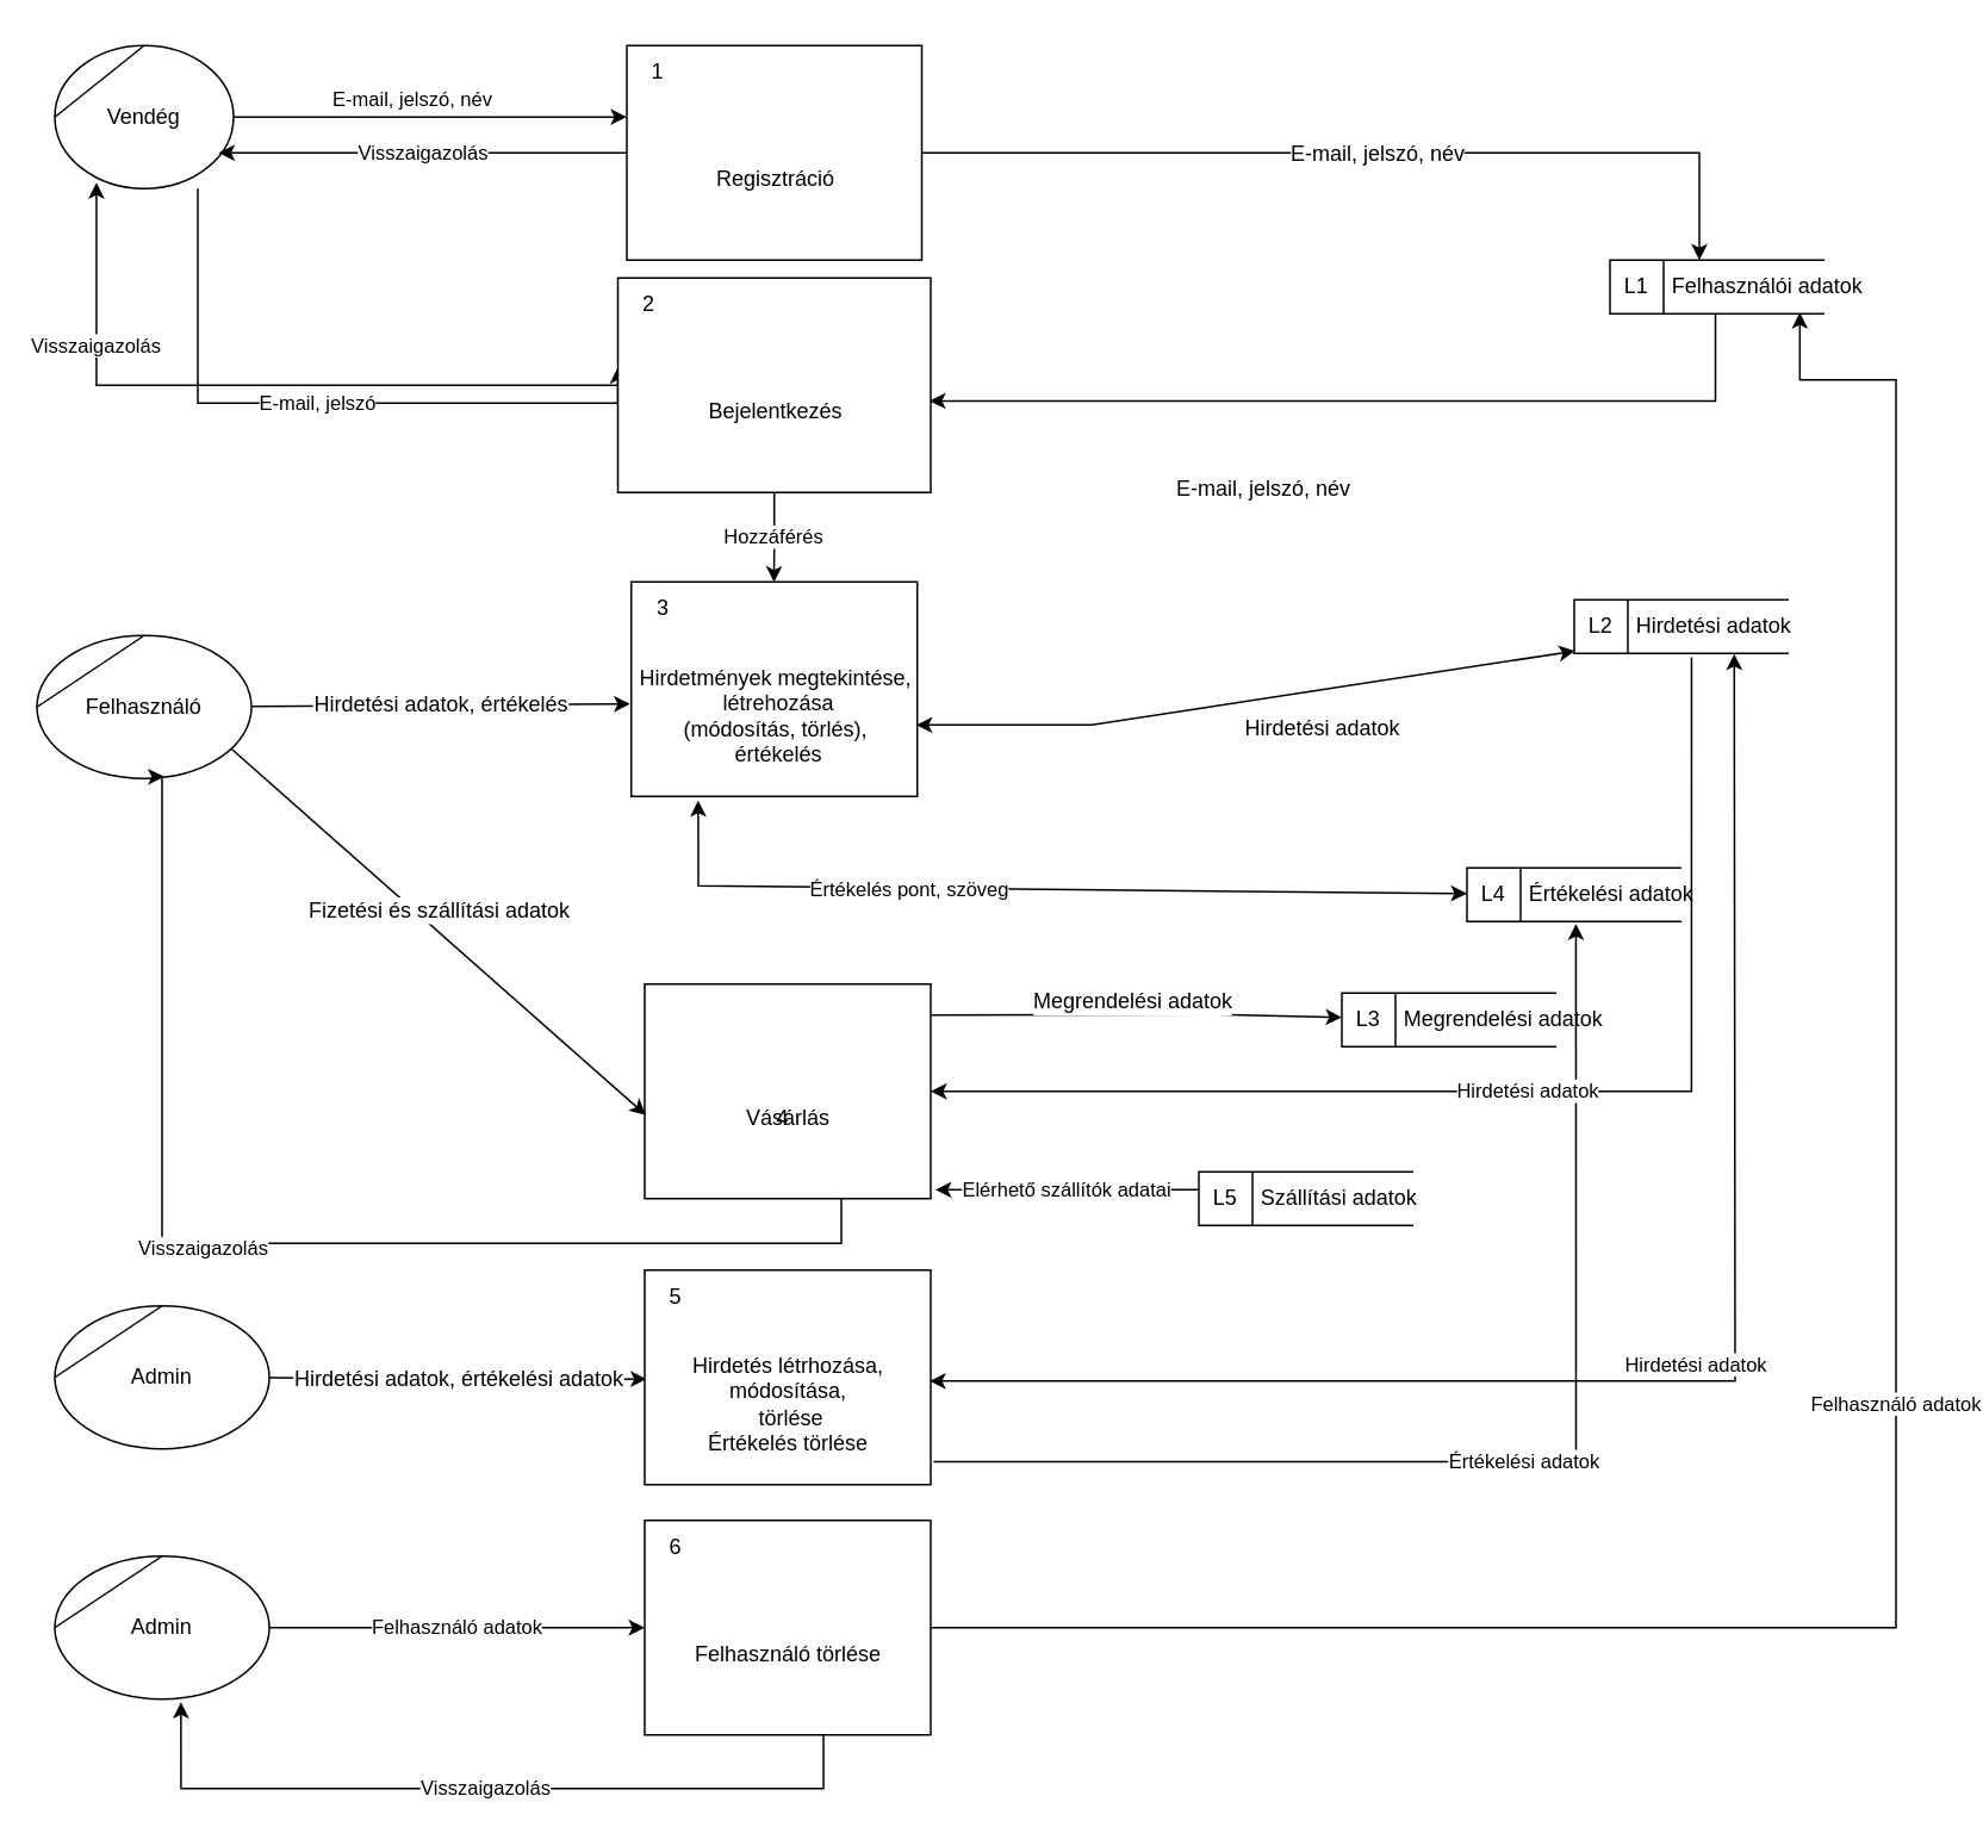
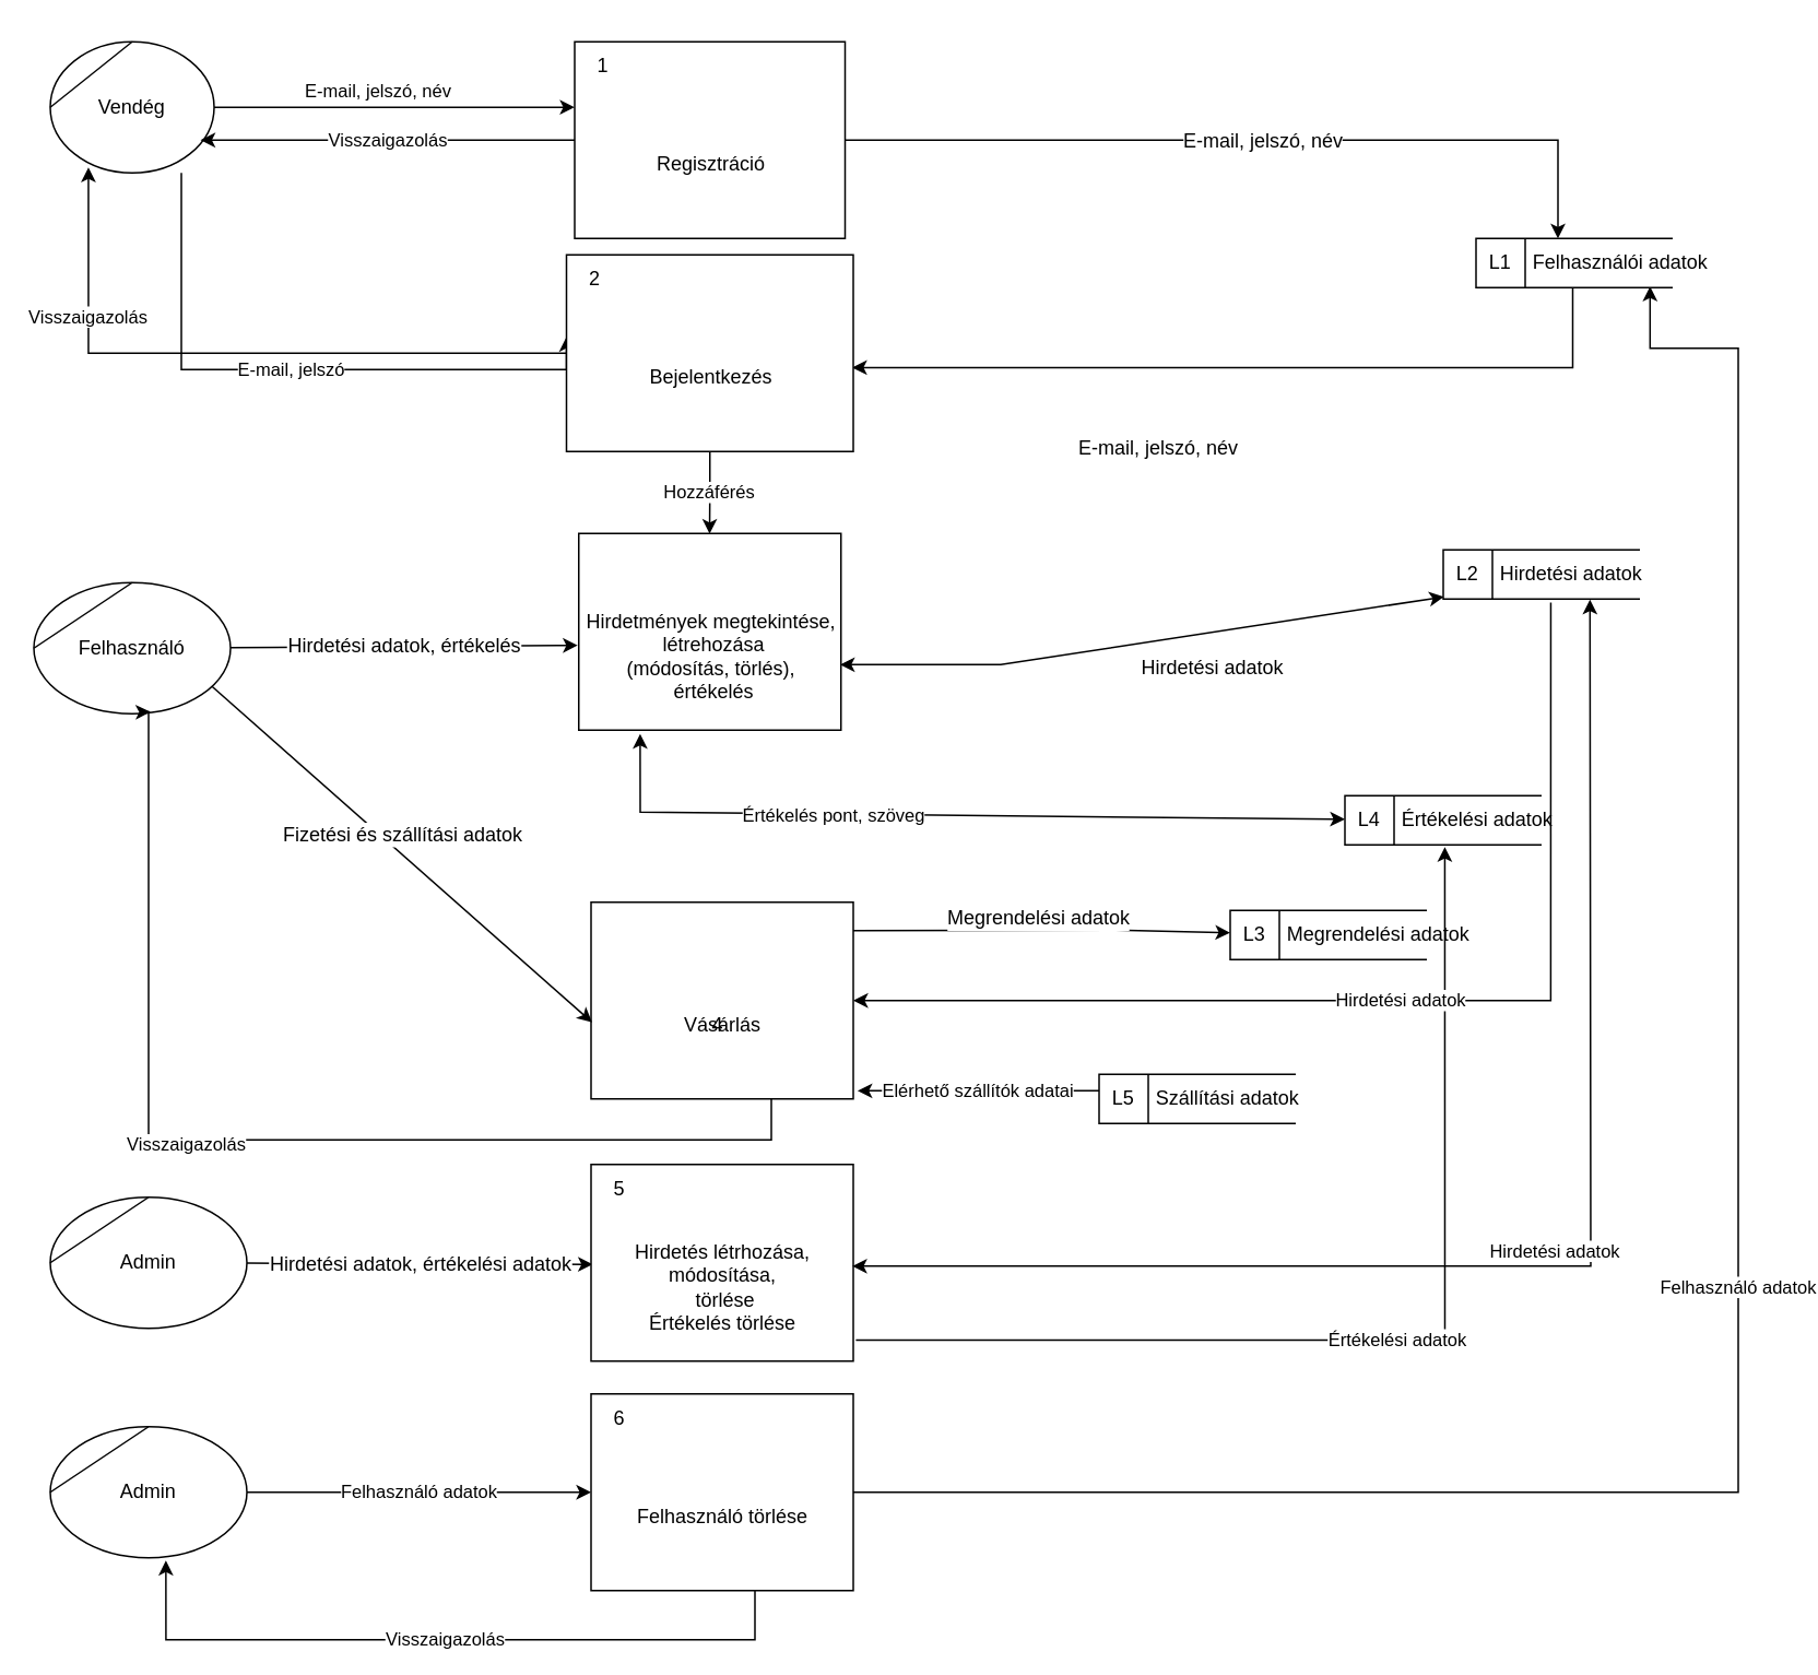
- <mxCell id="22" value="3" style="text;html=1;strokeColor=none;fillColor=none;align=center;verticalAlign=middle;whiteSpace=wrap;rounded=0;movable=0;resizable=0;rotatable=0;cloneable=0;deletable=0;connectable=0;allowArrows=0;pointerEvents=1;fontSize=12;fontFamily=Helvetica;fontColor=default;" parent="21" vertex="1"><mxGeometry width="35" height="30" as="geometry" /></mxCell>
